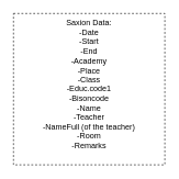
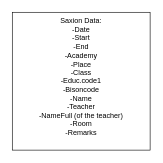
- <mxCell id="2" value="&lt;div&gt;Saxion Data:&lt;/div&gt;&lt;div&gt;-Date&lt;/div&gt;&lt;div&gt;-Start&lt;/div&gt;&lt;div&gt;-End&lt;/div&gt;&lt;div&gt;-Academy&lt;/div&gt;&lt;div&gt;-Place&lt;/div&gt;&lt;div&gt;-Class&lt;/div&gt;&lt;div&gt;-Educ.code1&lt;/div&gt;&lt;div&gt;-Bisoncode&lt;/div&gt;&lt;div&gt;-Name&lt;/div&gt;&lt;div&gt;-Teacher&lt;/div&gt;&lt;div&gt;-NameFull (of the teacher)&lt;/div&gt;&lt;div&gt;-Room&lt;/div&gt;&lt;div&gt;-Remarks&lt;br&gt;&lt;/div&gt;&lt;div&gt;&lt;br&gt;&lt;/div&gt;" style="rounded=0;whiteSpace=wrap;html=1;dashed=1;" parent="1" vertex="1"><mxGeometry x="20" y="20" width="230" height="230" as="geometry" /></mxCell>
+ <mxCell id="2" value="&lt;div&gt;Saxion Data:&lt;/div&gt;&lt;div&gt;-Date&lt;/div&gt;&lt;div&gt;-Start&lt;/div&gt;&lt;div&gt;-End&lt;/div&gt;&lt;div&gt;-Academy&lt;/div&gt;&lt;div&gt;-Place&lt;/div&gt;&lt;div&gt;-Class&lt;/div&gt;&lt;div&gt;-Educ.code1&lt;/div&gt;&lt;div&gt;-Bisoncode&lt;/div&gt;&lt;div&gt;-Name&lt;/div&gt;&lt;div&gt;-Teacher&lt;/div&gt;&lt;div&gt;-NameFull (of the teacher)&lt;/div&gt;&lt;div&gt;-Room&lt;/div&gt;&lt;div&gt;-Remarks&lt;br&gt;&lt;/div&gt;&lt;div&gt;&lt;br&gt;&lt;/div&gt;" style="rounded=0;whiteSpace=wrap;html=1;" parent="1" vertex="1"><mxGeometry x="20" y="20" width="230" height="230" as="geometry" /></mxCell>
